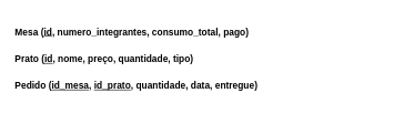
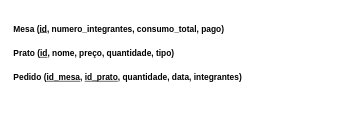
- <mxCell id="4" value="&lt;p style=&quot;font-size: 14px;&quot; class=&quot;MsoNormal&quot;&gt;&lt;b&gt;Pedido (&lt;u&gt;id_mesa&lt;/u&gt;, &lt;u&gt;id_prato&lt;/u&gt;, quantidade, data, entregue)&lt;/b&gt;&lt;/p&gt;" style="text;whiteSpace=wrap;html=1;" vertex="1" parent="1"><mxGeometry x="20" y="100" width="550" height="80" as="geometry" /></mxCell>
+ <mxCell id="4" value="&lt;p style=&quot;font-size: 14px;&quot; class=&quot;MsoNormal&quot;&gt;&lt;b&gt;Pedido (&lt;u&gt;id_mesa&lt;/u&gt;, &lt;u&gt;id_prato&lt;/u&gt;, quantidade, data, integrantes)&lt;/b&gt;&lt;/p&gt;" style="text;whiteSpace=wrap;html=1;" vertex="1" parent="1"><mxGeometry x="20" y="100" width="550" height="80" as="geometry" /></mxCell>
